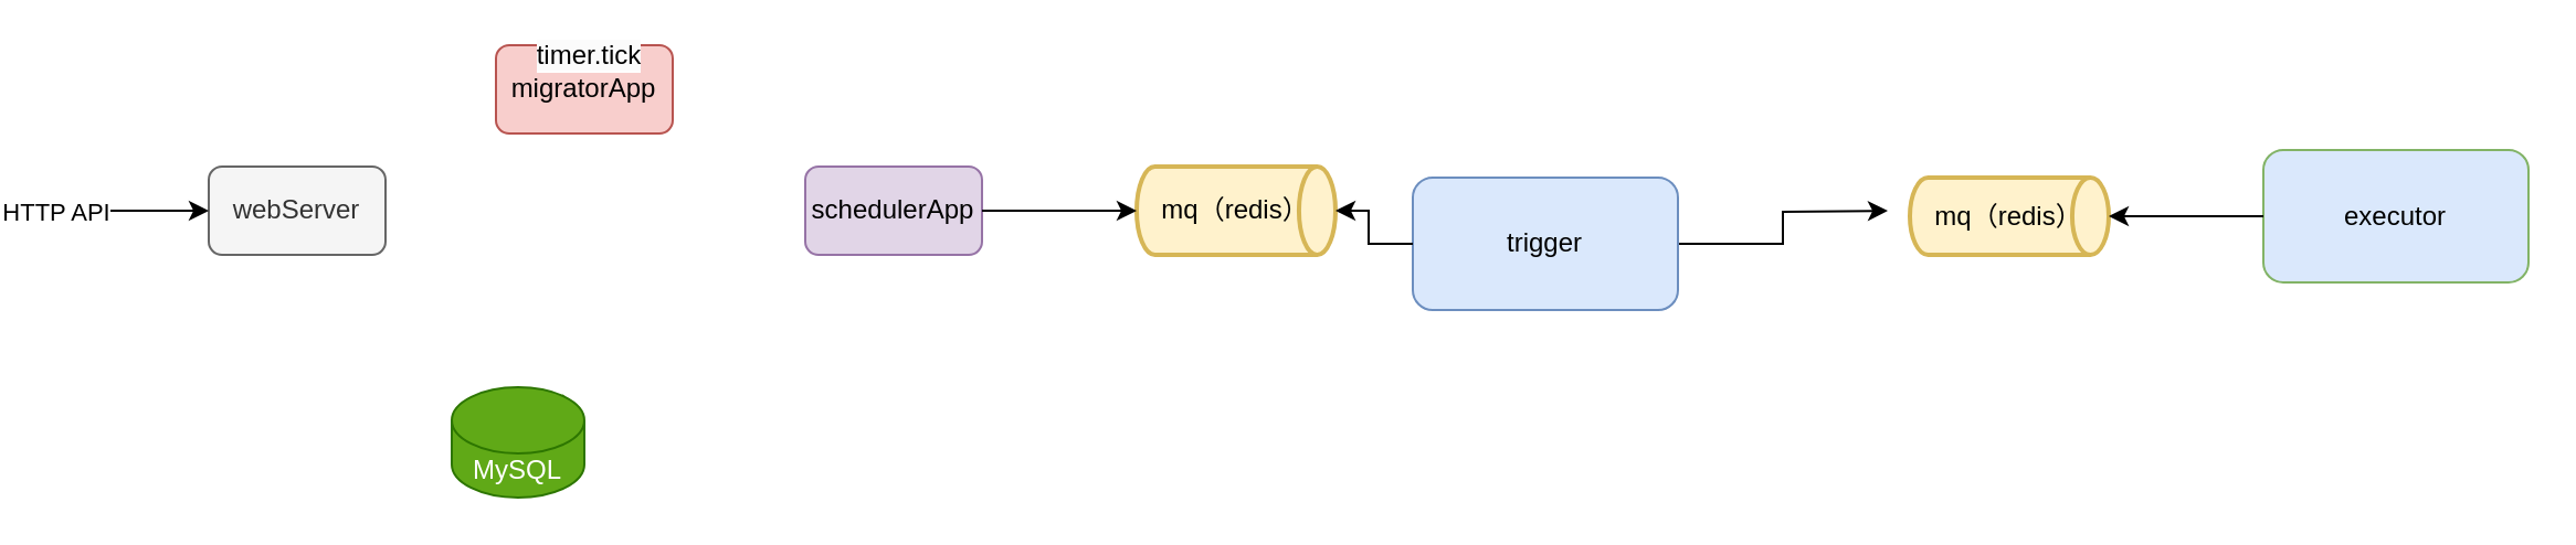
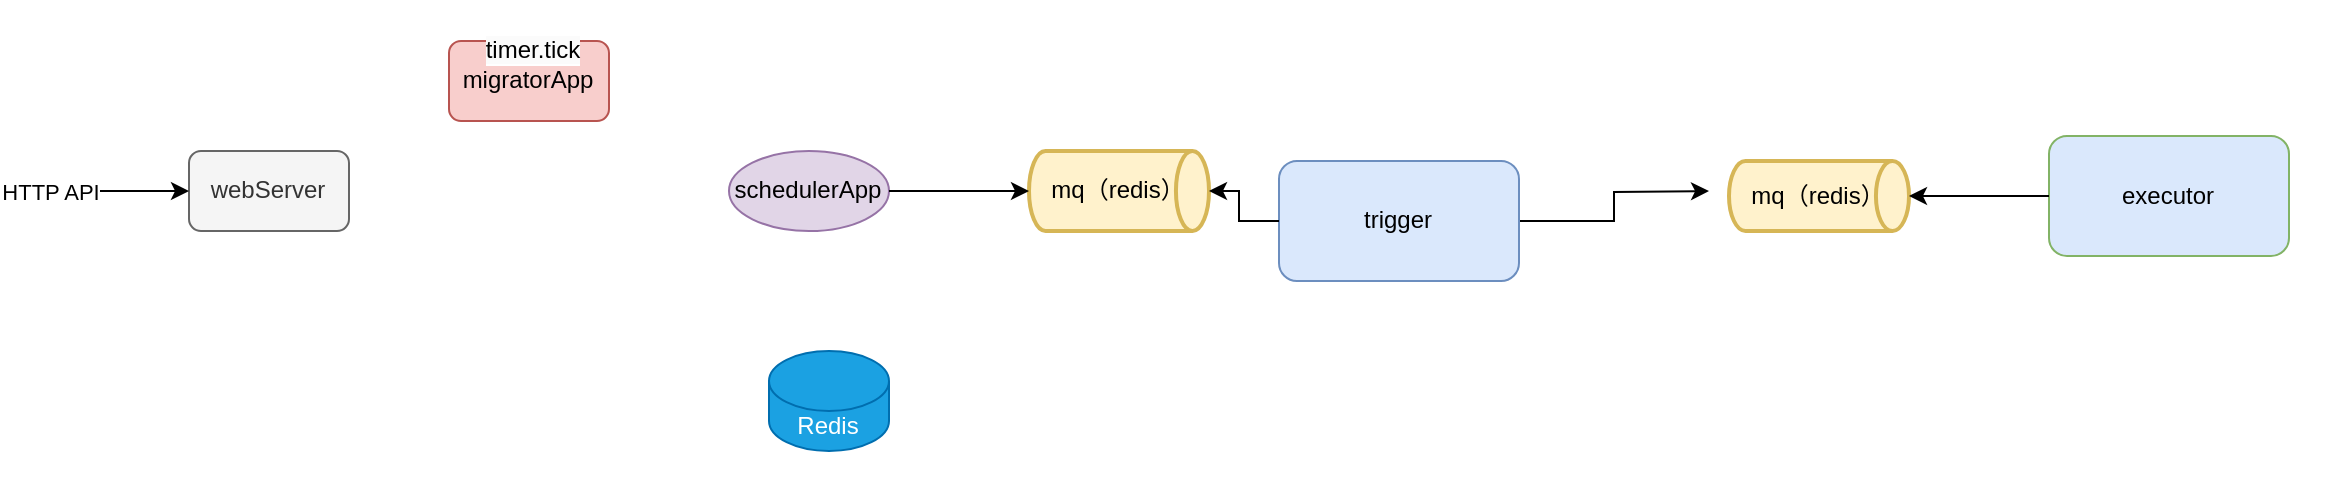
- <mxCell id="7" value="schedulerApp" style="rounded=1;whiteSpace=wrap;html=1;fillColor=#e1d5e7;strokeColor=#9673a6;" vertex="1" parent="1"><mxGeometry x="360" y="75" width="80" height="40" as="geometry" /></mxCell>
+ <mxCell id="7" value="schedulerApp" style="ellipse;whiteSpace=wrap;html=1;fillColor=#e1d5e7;strokeColor=#9673a6;" vertex="1" parent="1"><mxGeometry x="360" y="75" width="80" height="40" as="geometry" /></mxCell>
- <mxCell id="10" value="MySQL" style="shape=cylinder3;whiteSpace=wrap;html=1;boundedLbl=1;backgroundOutline=1;size=15;fillColor=#60a917;fontColor=#ffffff;strokeColor=#2D7600;" vertex="1" parent="1"><mxGeometry x="200" y="175" width="60" height="50" as="geometry" /></mxCell>
+ <mxCell id="11" value="Redis" style="shape=cylinder3;whiteSpace=wrap;html=1;boundedLbl=1;backgroundOutline=1;size=15;fillColor=#1ba1e2;fontColor=#ffffff;strokeColor=#006EAF;" vertex="1" parent="1"><mxGeometry x="380" y="175" width="60" height="50" as="geometry" /></mxCell>
